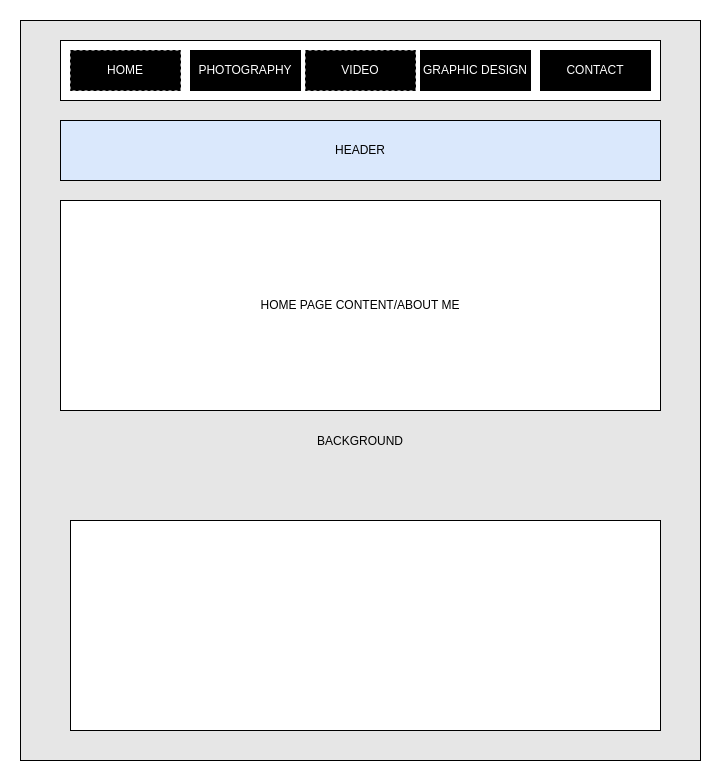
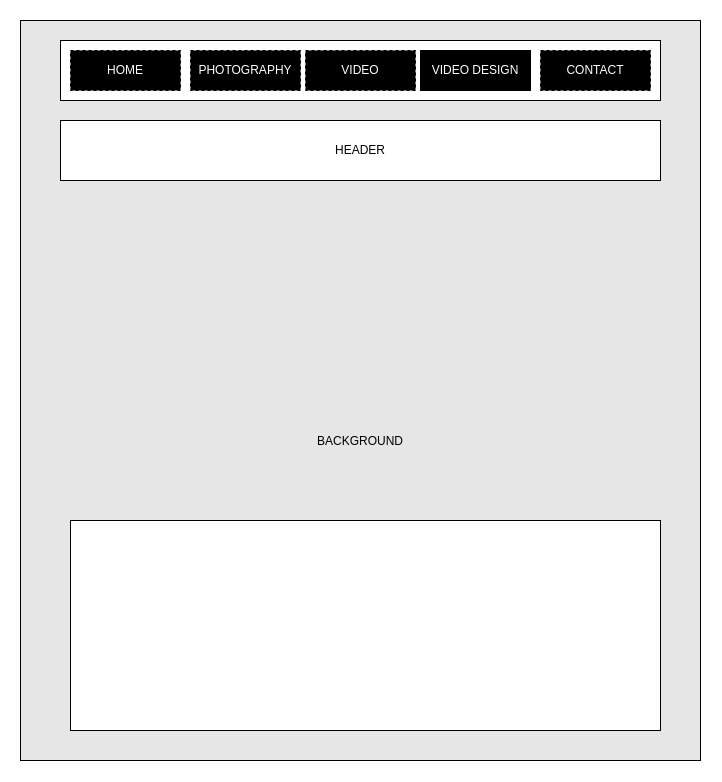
- <mxCell id="6" value="PHOTOGRAPHY" style="rounded=0;whiteSpace=wrap;html=1;fontColor=#FFFFFF;fillColor=#000000;" parent="1" vertex="1"><mxGeometry x="190" y="50" width="110" height="40" as="geometry" /></mxCell>
+ <mxCell id="6" value="PHOTOGRAPHY" style="rounded=0;whiteSpace=wrap;html=1;fontColor=#FFFFFF;fillColor=#000000;dashed=1;" parent="1" vertex="1"><mxGeometry x="190" y="50" width="110" height="40" as="geometry" /></mxCell>
- <mxCell id="8" value="GRAPHIC DESIGN" style="rounded=0;whiteSpace=wrap;html=1;fontColor=#FFFFFF;fillColor=#000000;" parent="1" vertex="1"><mxGeometry x="420" y="50" width="110" height="40" as="geometry" /></mxCell>
+ <mxCell id="8" value="VIDEO DESIGN" style="rounded=0;whiteSpace=wrap;html=1;fontColor=#FFFFFF;fillColor=#000000;" parent="1" vertex="1"><mxGeometry x="420" y="50" width="110" height="40" as="geometry" /></mxCell>
- <mxCell id="9" value="CONTACT" style="rounded=0;whiteSpace=wrap;html=1;fillColor=#000000;fontColor=#FFFFFF;" parent="1" vertex="1"><mxGeometry x="540" y="50" width="110" height="40" as="geometry" /></mxCell>
+ <mxCell id="9" value="CONTACT" style="rounded=0;whiteSpace=wrap;html=1;fillColor=#000000;fontColor=#FFFFFF;dashed=1;" parent="1" vertex="1"><mxGeometry x="540" y="50" width="110" height="40" as="geometry" /></mxCell>
- <mxCell id="10" value="HEADER" style="rounded=0;whiteSpace=wrap;html=1;fillColor=#dae8fc;" parent="1" vertex="1"><mxGeometry x="60" y="120" width="600" height="60" as="geometry" /></mxCell>
+ <mxCell id="10" value="HEADER" style="rounded=0;whiteSpace=wrap;html=1;" parent="1" vertex="1"><mxGeometry x="60" y="120" width="600" height="60" as="geometry" /></mxCell>
- <mxCell id="4" value="HOME PAGE CONTENT/ABOUT ME" style="rounded=0;whiteSpace=wrap;html=1;" parent="1" vertex="1"><mxGeometry x="60" y="200" width="600" height="210" as="geometry" /></mxCell>
